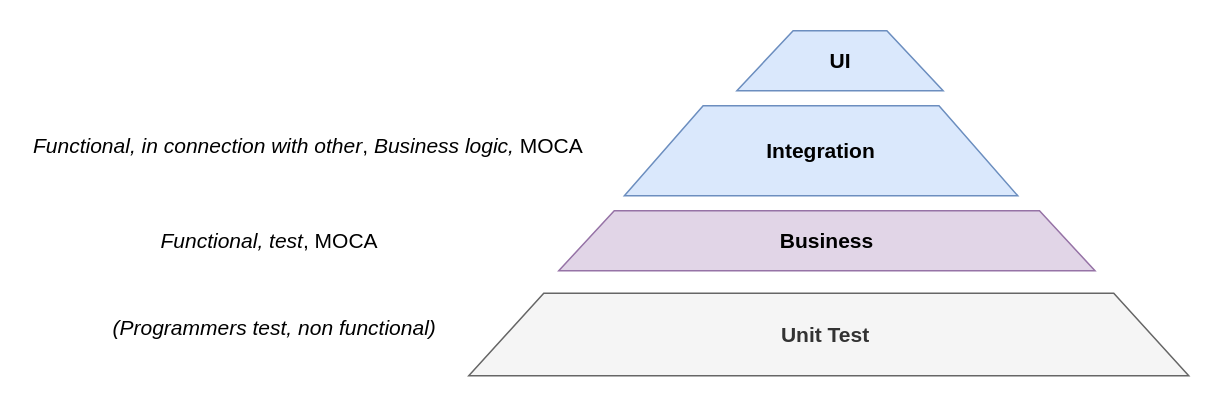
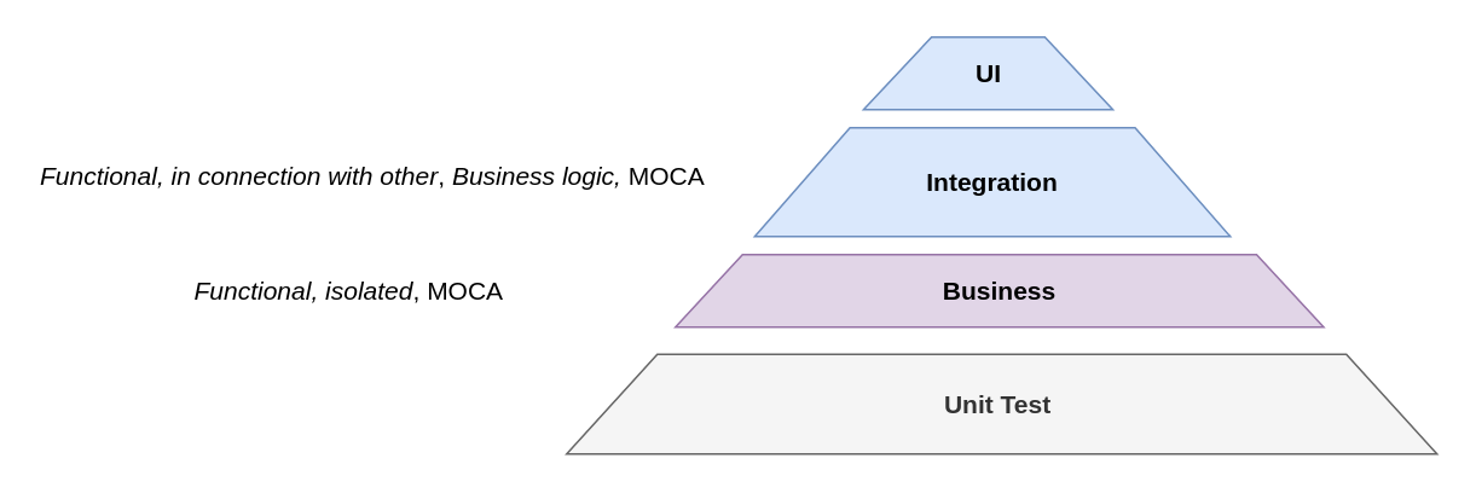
- <mxCell id="5" value="UI" style="shape=trapezoid;perimeter=trapezoidPerimeter;whiteSpace=wrap;html=1;fixedSize=1;fontSize=14;size=37.5;fillColor=#dae8fc;strokeColor=#6c8ebf;fontStyle=1" vertex="1" parent="1"><mxGeometry x="490.75" y="20" width="137.5" height="40" as="geometry" /></mxCell>
+ <mxCell id="5" value="UI" style="shape=trapezoid;perimeter=trapezoidPerimeter;whiteSpace=wrap;html=1;fixedSize=1;fontSize=14;size=37.5;fillColor=#dae8fc;strokeColor=#6c8ebf;fontStyle=1" vertex="1" parent="1"><mxGeometry x="475.75" y="20" width="137.5" height="40" as="geometry" /></mxCell>
- <mxCell id="7" value="&lt;span style=&quot;font-weight: normal&quot;&gt;&lt;i&gt;Functional, test&lt;/i&gt;, MOCA&lt;br&gt;&lt;/span&gt;" style="text;whiteSpace=wrap;html=1;fontSize=14;" vertex="1" parent="1"><mxGeometry x="105" y="144.5" width="185" height="31" as="geometry" /></mxCell>
+ <mxCell id="7" value="&lt;span style=&quot;font-weight: normal&quot;&gt;&lt;i&gt;Functional, isolated&lt;/i&gt;, MOCA&lt;br&gt;&lt;/span&gt;" style="text;whiteSpace=wrap;html=1;fontSize=14;" vertex="1" parent="1"><mxGeometry x="105" y="144.5" width="185" height="31" as="geometry" /></mxCell>
- <mxCell id="6" value="&lt;span style=&quot;font-weight: normal&quot;&gt;&lt;i&gt;(Programmers test, non functional)&lt;/i&gt;&lt;/span&gt;" style="text;whiteSpace=wrap;html=1;fontSize=14;" vertex="1" parent="1"><mxGeometry x="73" y="203" width="239" height="31" as="geometry" /></mxCell>
